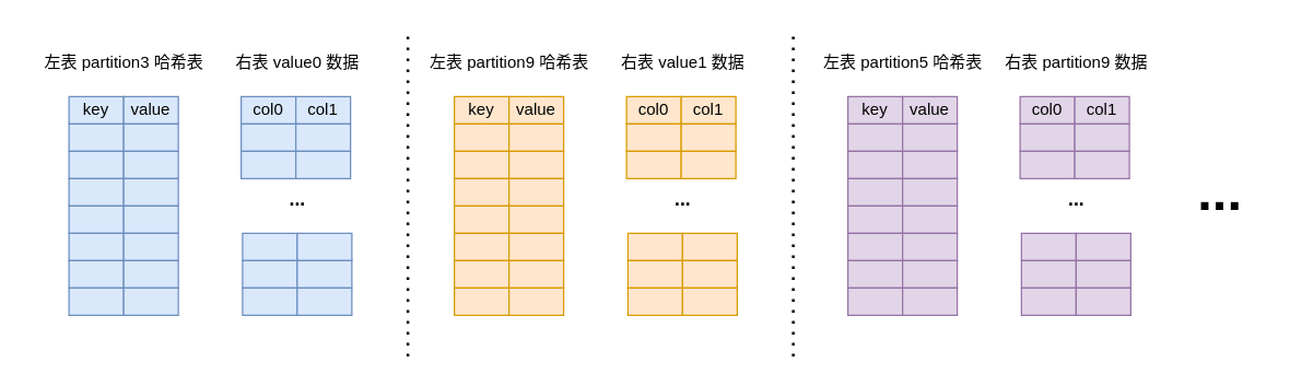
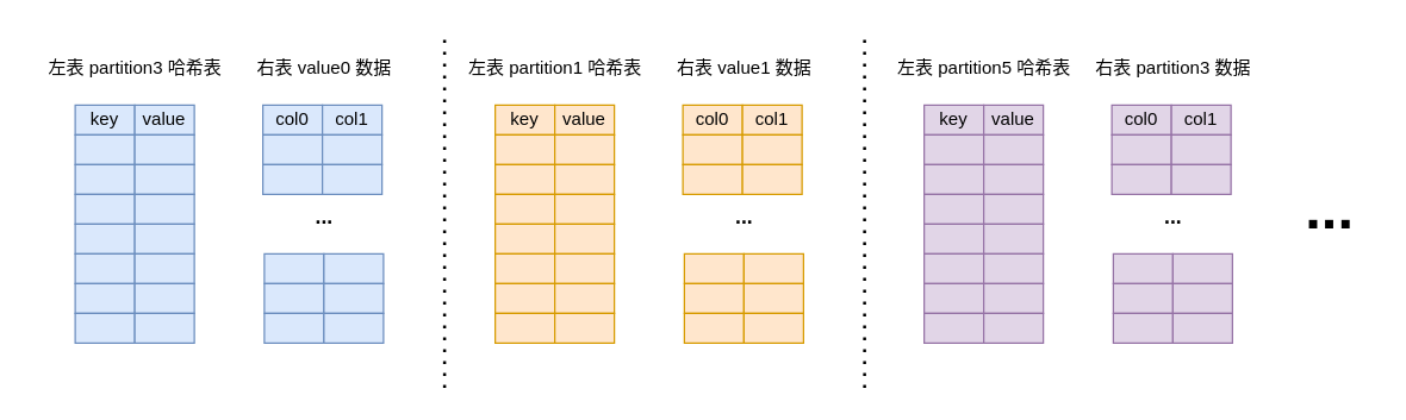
- <mxCell id="55" value="左表 partition9 哈希表" style="text;html=1;align=center;verticalAlign=middle;resizable=0;points=[];autosize=1;strokeColor=none;fillColor=none;" vertex="1" parent="1"><mxGeometry x="302" y="30" width="140" height="30" as="geometry" /></mxCell>
+ <mxCell id="55" value="左表 partition1 哈希表" style="text;html=1;align=center;verticalAlign=middle;resizable=0;points=[];autosize=1;strokeColor=none;fillColor=none;" vertex="1" parent="1"><mxGeometry x="302" y="30" width="140" height="30" as="geometry" /></mxCell>
- <mxCell id="87" value="右表 partition9 数据" style="text;html=1;align=center;verticalAlign=middle;resizable=0;points=[];autosize=1;strokeColor=none;fillColor=none;" vertex="1" parent="1"><mxGeometry x="722" y="30" width="130" height="30" as="geometry" /></mxCell>
+ <mxCell id="87" value="右表 partition3 数据" style="text;html=1;align=center;verticalAlign=middle;resizable=0;points=[];autosize=1;strokeColor=none;fillColor=none;" vertex="1" parent="1"><mxGeometry x="722" y="30" width="130" height="30" as="geometry" /></mxCell>
